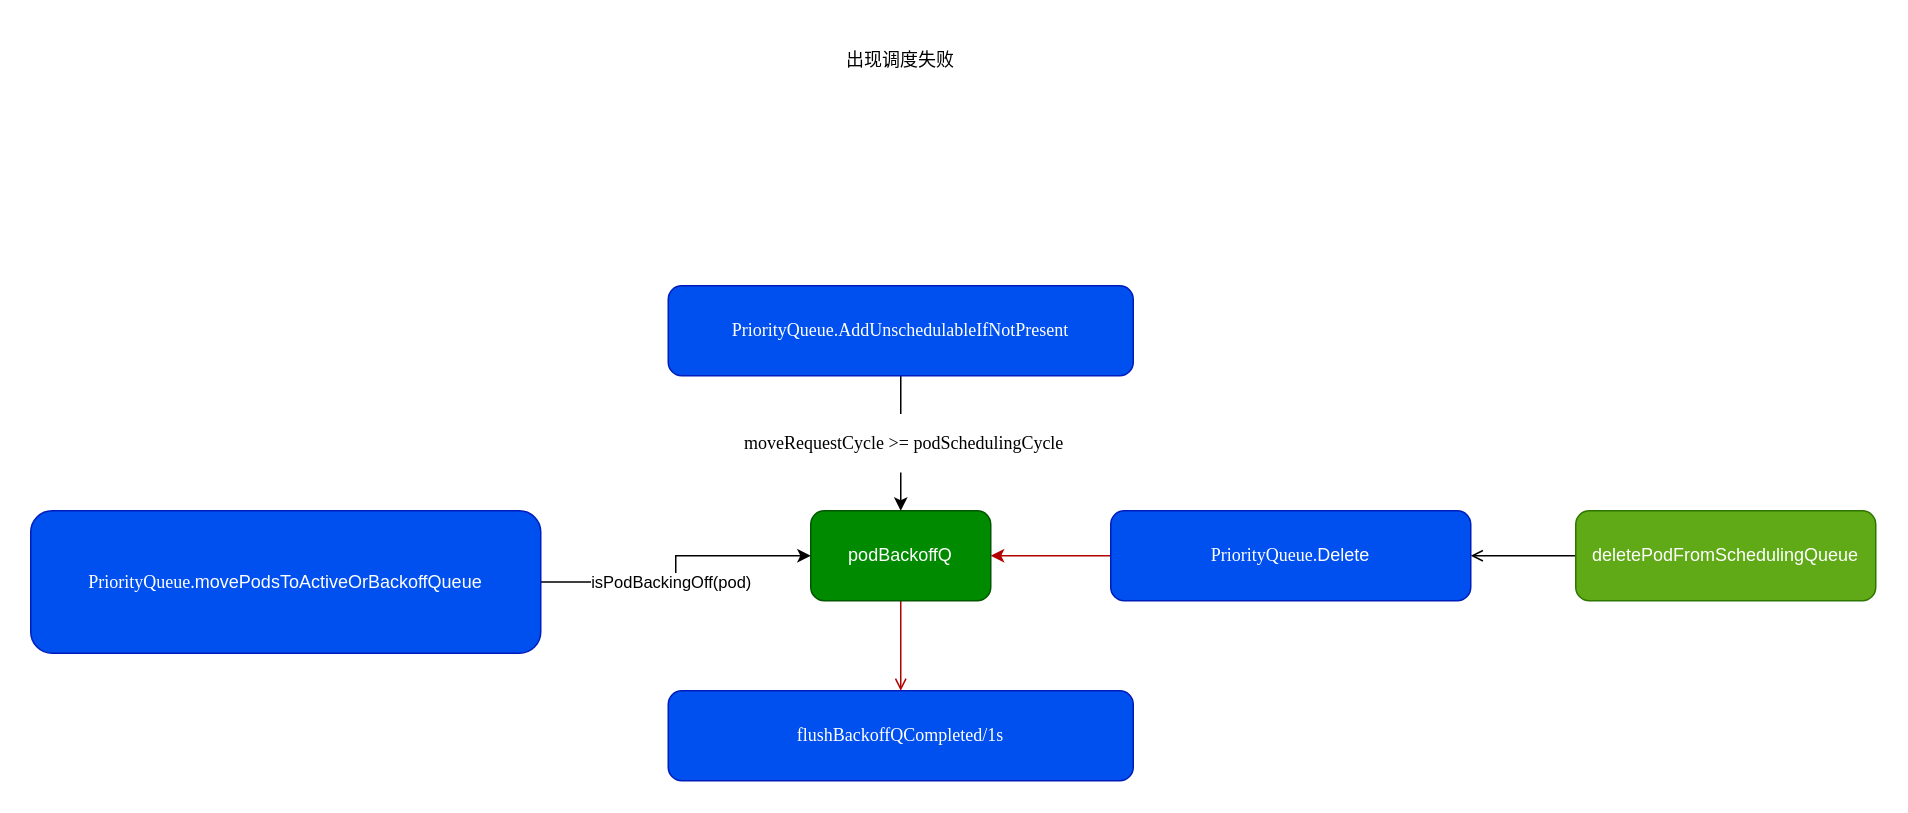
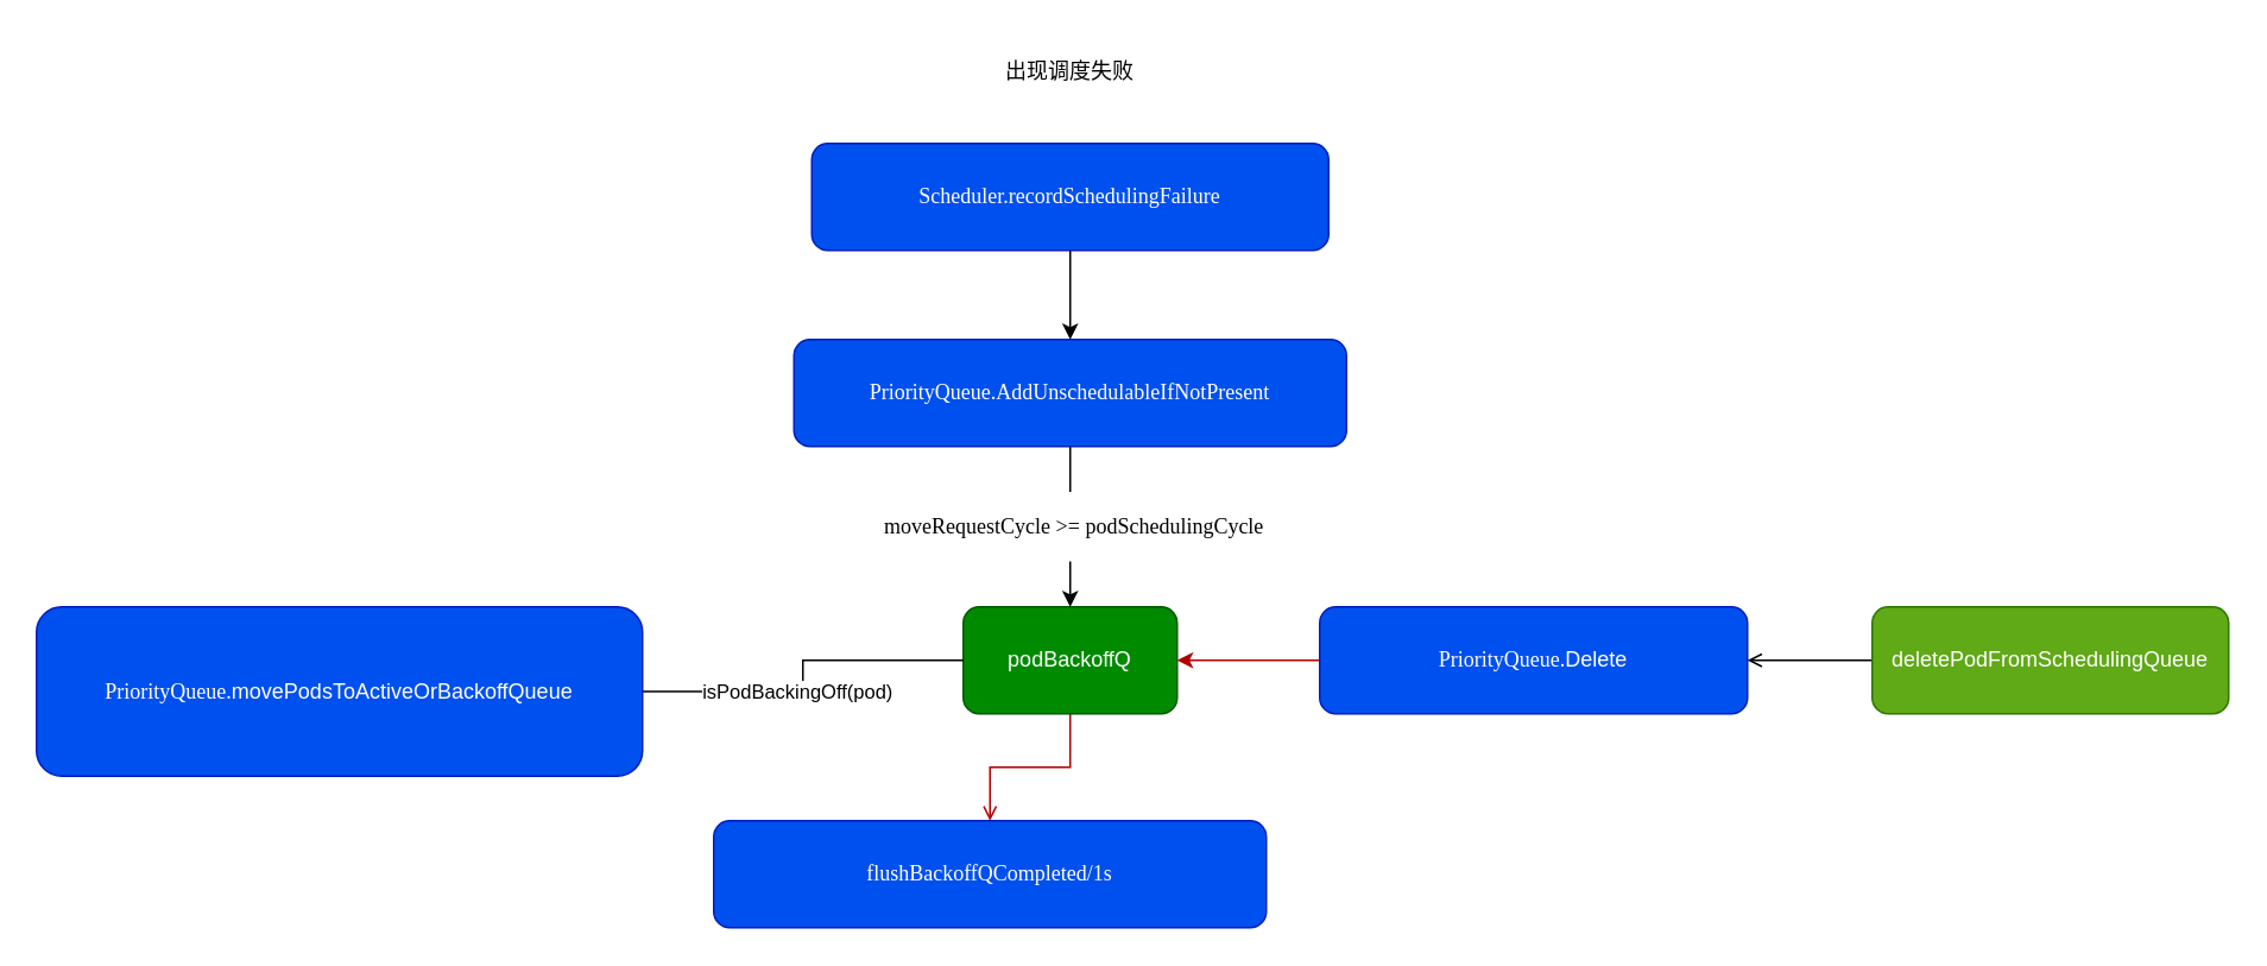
+ <mxCell id="16" value="&lt;pre style=&quot;font-family: &amp;#34;menlo&amp;#34; ; font-size: 9pt&quot;&gt;&lt;span&gt;Scheduler.&lt;/span&gt;recordSchedulingFailure&lt;/pre&gt;" style="rounded=1;whiteSpace=wrap;html=1;fillColor=#0050ef;strokeColor=#001DBC;fontColor=#ffffff;" vertex="1" parent="1"><mxGeometry x="455" y="80" width="290" height="60" as="geometry" /></mxCell>
+ <mxCell id="15" style="edgeStyle=orthogonalEdgeStyle;rounded=0;orthogonalLoop=1;jettySize=auto;html=1;" edge="1" parent="1" source="16" target="14"><mxGeometry relative="1" as="geometry" /></mxCell>
- <mxCell id="8" style="edgeStyle=orthogonalEdgeStyle;rounded=0;orthogonalLoop=1;jettySize=auto;html=1;" edge="1" parent="1" source="10" target="3"><mxGeometry relative="1" as="geometry" /></mxCell>
+ <mxCell id="8" style="edgeStyle=orthogonalEdgeStyle;rounded=0;orthogonalLoop=1;jettySize=auto;html=1;endArrow=none;" edge="1" parent="1" source="10" target="3"><mxGeometry relative="1" as="geometry" /></mxCell>
- <mxCell id="18" value="&lt;pre style=&quot;font-family: &amp;#34;menlo&amp;#34; ; font-size: 9pt&quot;&gt;&lt;pre style=&quot;font-size: 9pt ; font-family: &amp;#34;menlo&amp;#34;&quot;&gt;flushBackoffQCompleted/1s&lt;/pre&gt;&lt;/pre&gt;" style="rounded=1;whiteSpace=wrap;html=1;fillColor=#0050ef;strokeColor=#001DBC;fontColor=#ffffff;" vertex="1" parent="1"><mxGeometry x="445" y="460" width="310" height="60" as="geometry" /></mxCell>
+ <mxCell id="18" value="&lt;pre style=&quot;font-family: &amp;#34;menlo&amp;#34; ; font-size: 9pt&quot;&gt;&lt;pre style=&quot;font-size: 9pt ; font-family: &amp;#34;menlo&amp;#34;&quot;&gt;flushBackoffQCompleted/1s&lt;/pre&gt;&lt;/pre&gt;" style="rounded=1;whiteSpace=wrap;html=1;fillColor=#0050ef;strokeColor=#001DBC;fontColor=#ffffff;" vertex="1" parent="1"><mxGeometry x="400" y="460" width="310" height="60" as="geometry" /></mxCell>
